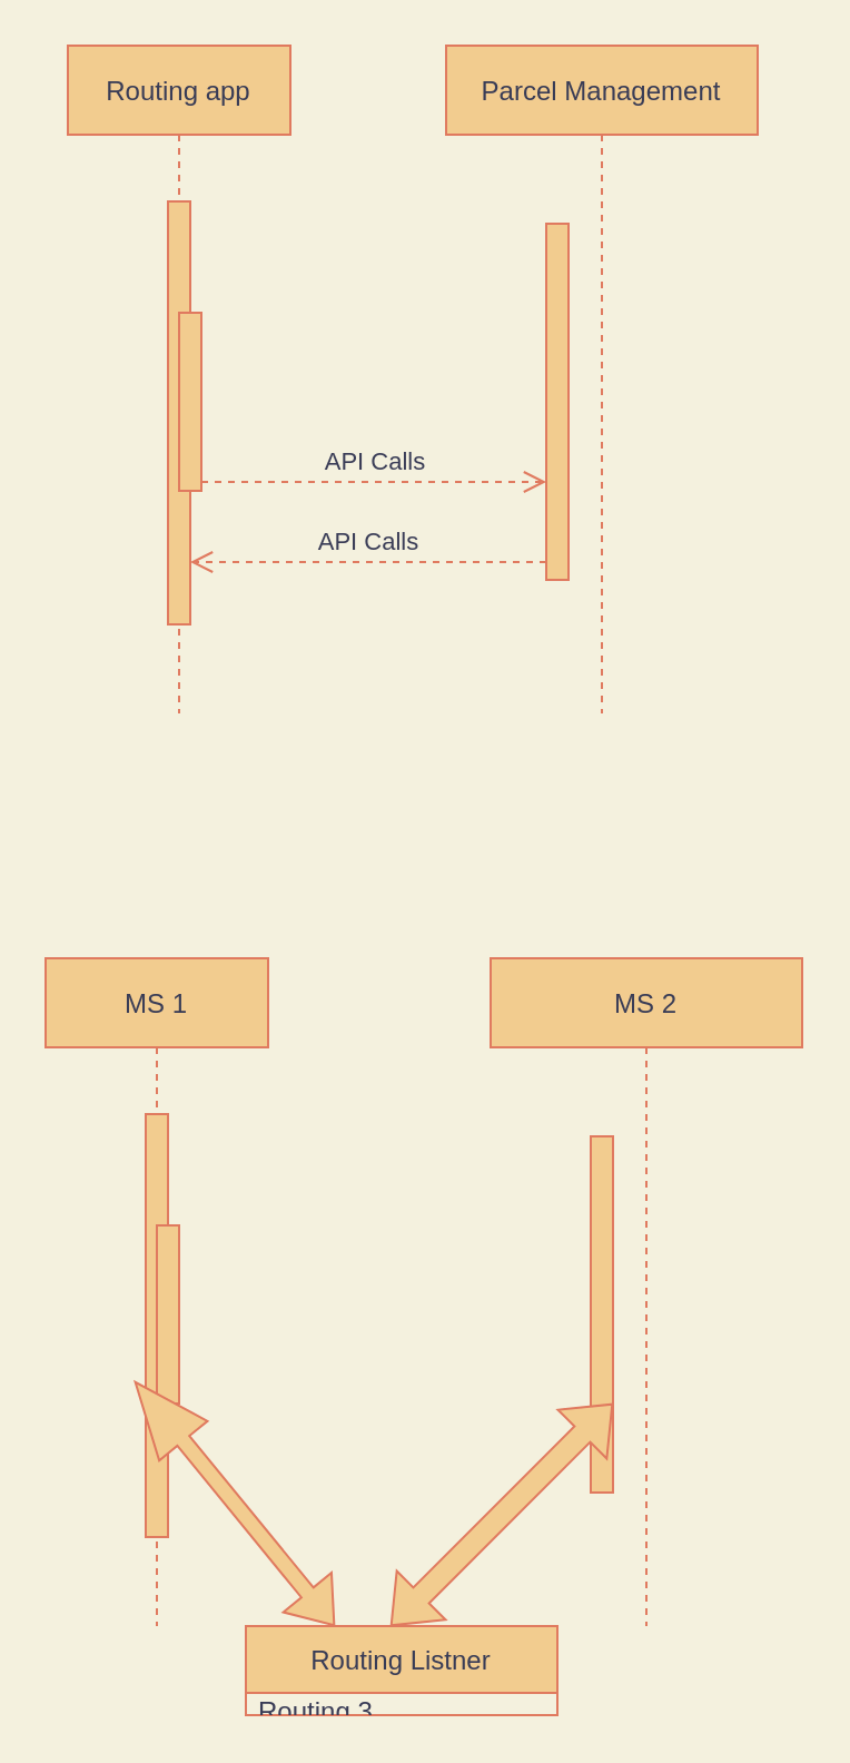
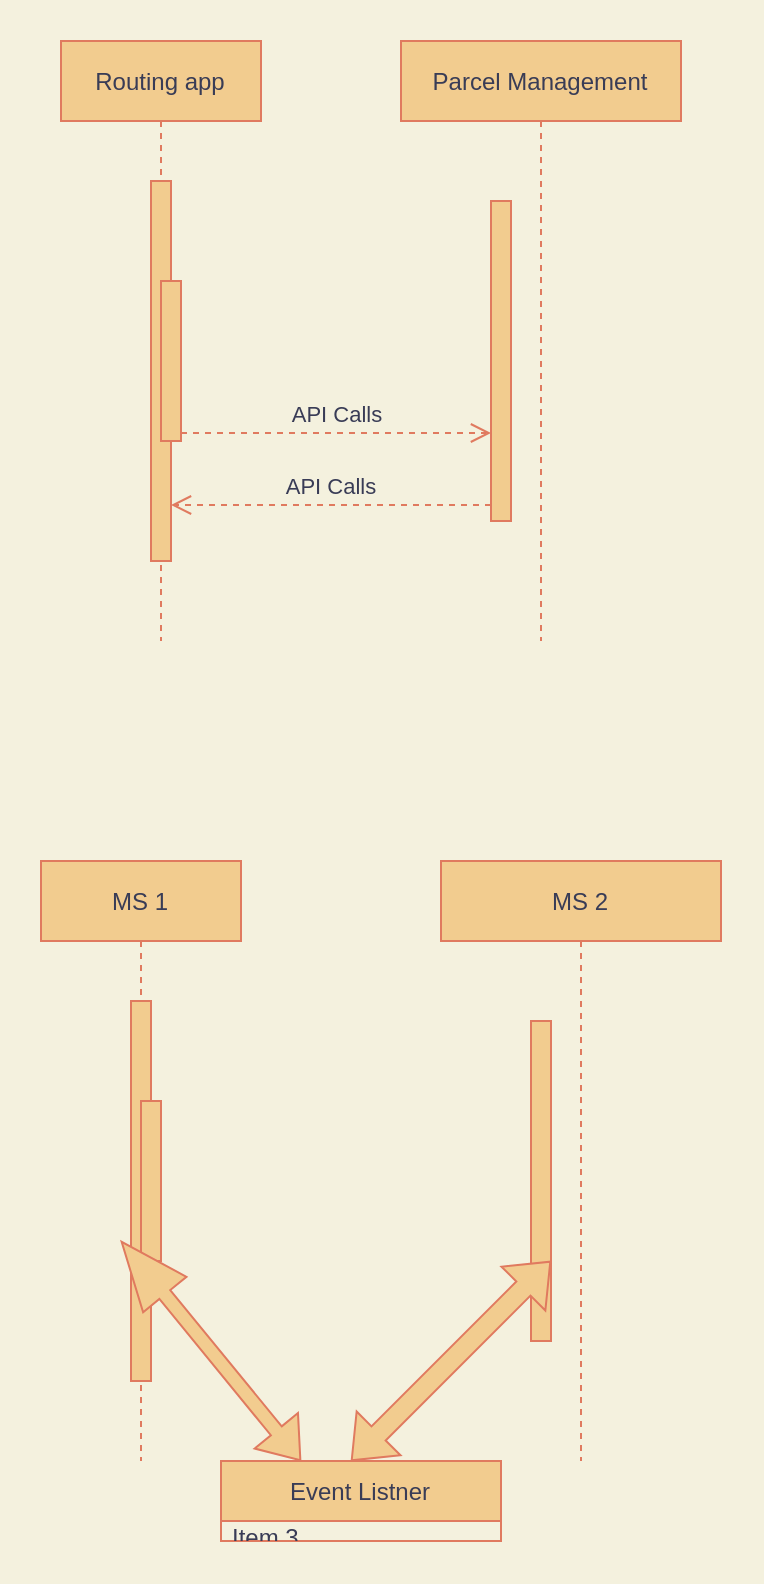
- <mxCell id="16" value="Routing Listner" style="swimlane;fontStyle=0;childLayout=stackLayout;horizontal=1;startSize=30;horizontalStack=0;resizeParent=1;resizeParentMax=0;resizeLast=0;collapsible=1;marginBottom=0;fontColor=#393C56;strokeColor=#E07A5F;fillColor=#F2CC8F;" vertex="1" parent="1"><mxGeometry x="110" y="730" width="140" height="40" as="geometry" /></mxCell>
+ <mxCell id="16" value="Event Listner" style="swimlane;fontStyle=0;childLayout=stackLayout;horizontal=1;startSize=30;horizontalStack=0;resizeParent=1;resizeParentMax=0;resizeLast=0;collapsible=1;marginBottom=0;fontColor=#393C56;strokeColor=#E07A5F;fillColor=#F2CC8F;" vertex="1" parent="1"><mxGeometry x="110" y="730" width="140" height="40" as="geometry" /></mxCell>
- <mxCell id="17" value="Routing 3" style="text;strokeColor=none;fillColor=none;align=left;verticalAlign=middle;spacingLeft=4;spacingRight=4;overflow=hidden;points=[[0,0.5],[1,0.5]];portConstraint=eastwest;rotatable=0;fontColor=#393C56;" vertex="1" parent="16"><mxGeometry y="30" width="140" height="10" as="geometry" /></mxCell>
+ <mxCell id="17" value="Item 3" style="text;strokeColor=none;fillColor=none;align=left;verticalAlign=middle;spacingLeft=4;spacingRight=4;overflow=hidden;points=[[0,0.5],[1,0.5]];portConstraint=eastwest;rotatable=0;fontColor=#393C56;" vertex="1" parent="16"><mxGeometry y="30" width="140" height="10" as="geometry" /></mxCell>
